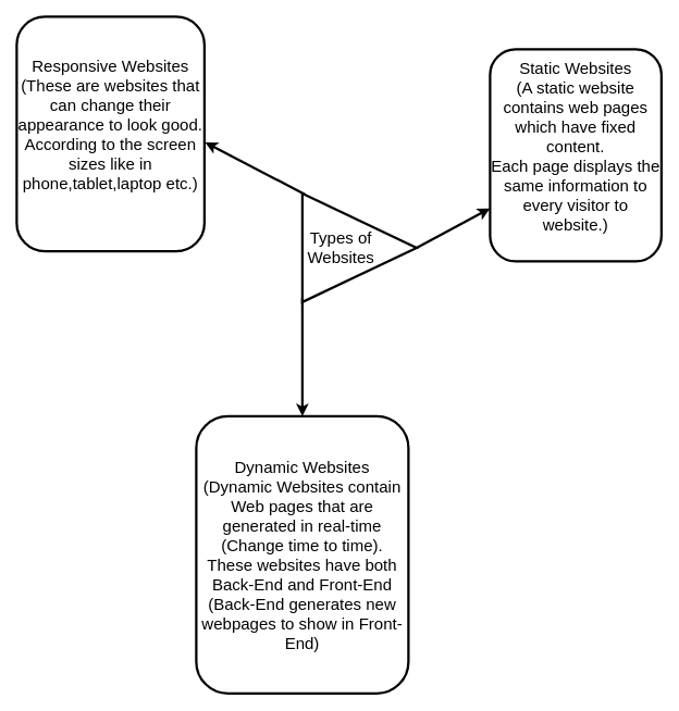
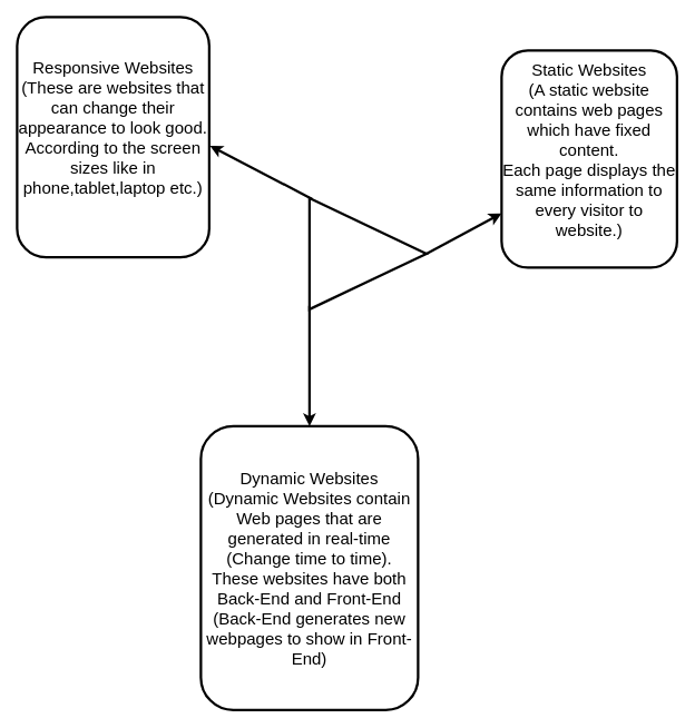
- <mxCell id="9" value="&lt;font style=&quot;font-size: 20px&quot;&gt;Types of Websites&lt;/font&gt;" style="text;html=1;strokeColor=none;fillColor=none;align=center;verticalAlign=middle;whiteSpace=wrap;rounded=0;" parent="1" vertex="1"><mxGeometry x="370" y="270.63" width="95" height="62.25" as="geometry" /></mxCell>
